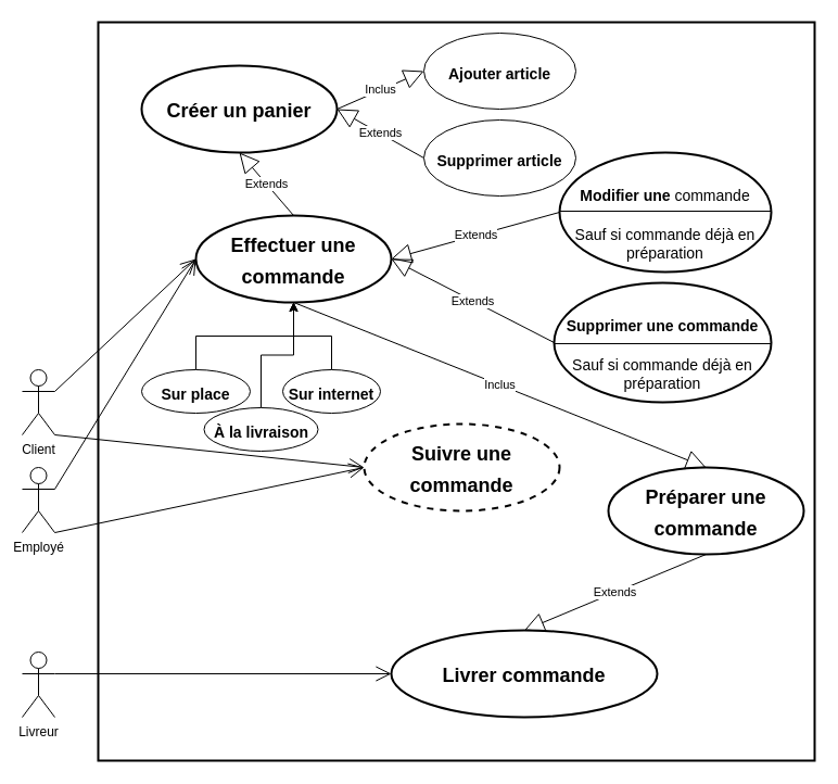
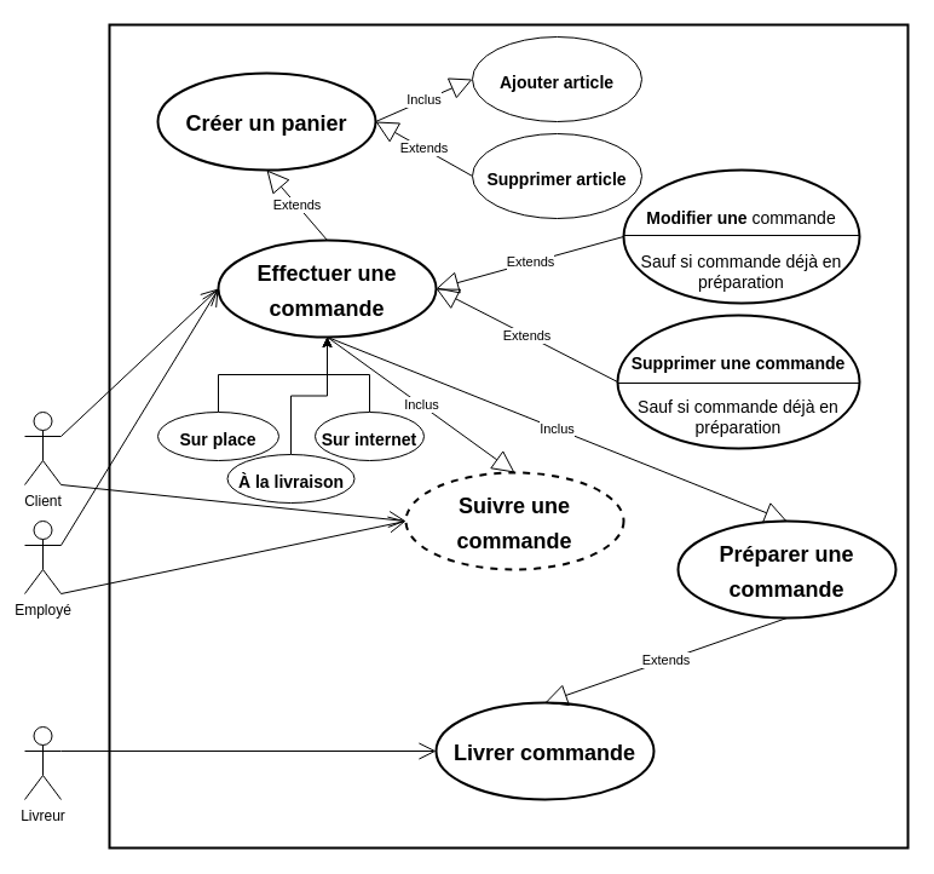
+ <mxCell id="31" value="Inclus" style="endArrow=block;endSize=16;endFill=0;html=1;exitX=0.5;exitY=1;exitDx=0;exitDy=0;entryX=0.5;entryY=0;entryDx=0;entryDy=0;" edge="1" parent="1" source="3" target="30"><mxGeometry width="160" relative="1" as="geometry"><mxPoint x="320" y="110" as="sourcePoint" /><mxPoint x="400" y="75" as="targetPoint" /></mxGeometry></mxCell>
- <mxCell id="26" value="&lt;h1&gt;&lt;font style=&quot;font-size: 18px&quot;&gt;Livrer commande&lt;/font&gt;&lt;/h1&gt;" style="ellipse;whiteSpace=wrap;html=1;strokeWidth=2;" vertex="1" parent="1"><mxGeometry x="360" y="580" width="245" height="80" as="geometry" /></mxCell>
+ <mxCell id="26" value="&lt;h1&gt;&lt;font style=&quot;font-size: 18px&quot;&gt;Livrer commande&lt;/font&gt;&lt;/h1&gt;" style="ellipse;whiteSpace=wrap;html=1;strokeWidth=2;" vertex="1" parent="1"><mxGeometry x="360" y="580" width="180" height="80" as="geometry" /></mxCell>
